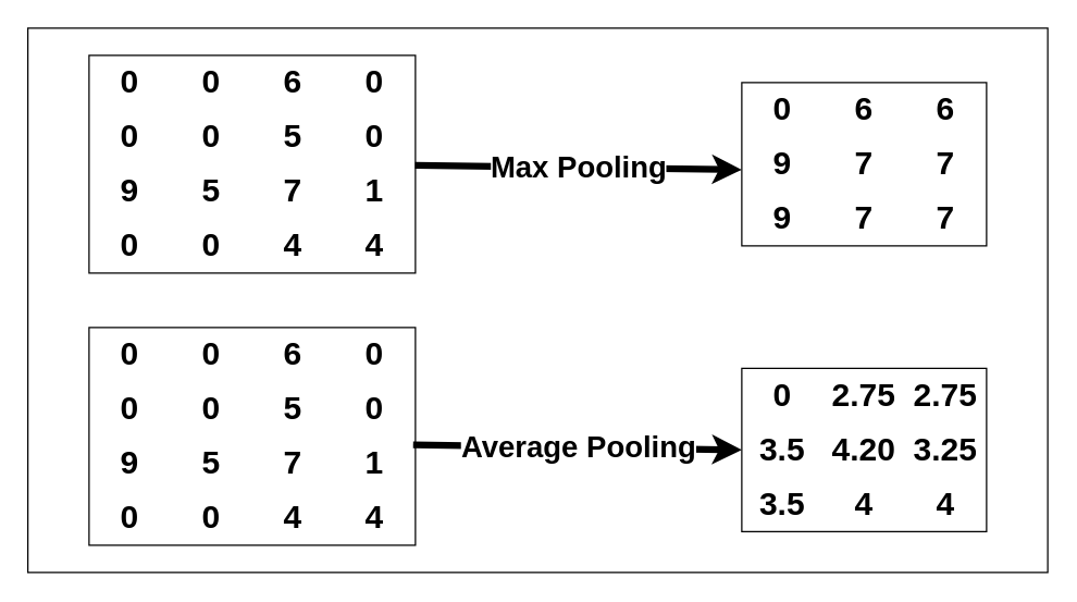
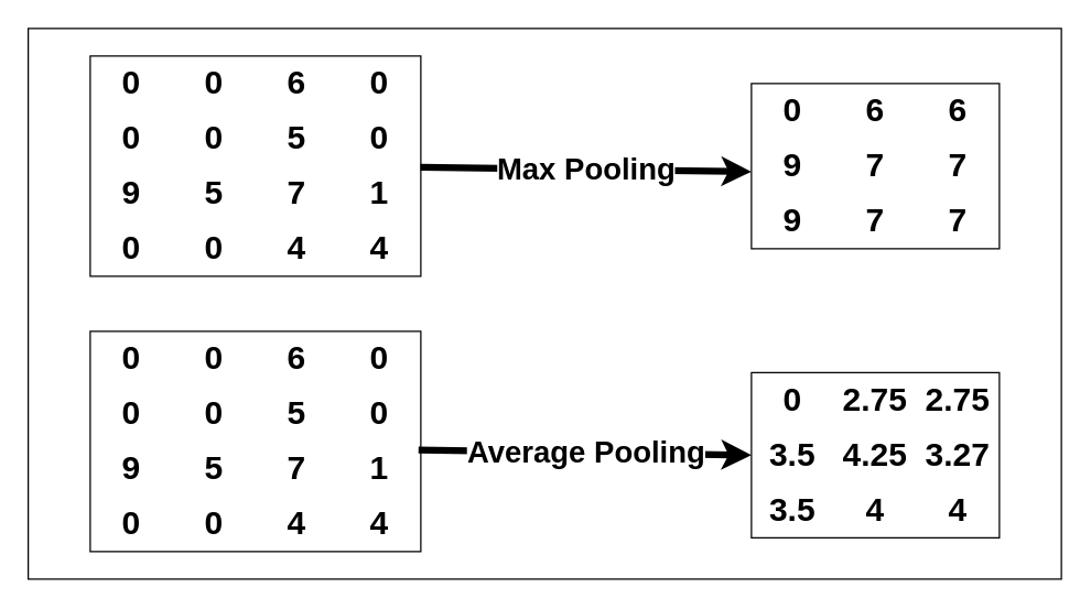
- <mxCell id="65" value="4.20" style="shape=partialRectangle;html=1;whiteSpace=wrap;connectable=0;fillColor=none;top=0;left=0;bottom=0;right=0;overflow=hidden;fontSize=24;strokeColor=inherit;fontStyle=1" vertex="1" parent="63"><mxGeometry x="60" width="60" height="40" as="geometry"><mxRectangle width="60" height="40" as="alternateBounds" /></mxGeometry></mxCell>
+ <mxCell id="65" value="4.25" style="shape=partialRectangle;html=1;whiteSpace=wrap;connectable=0;fillColor=none;top=0;left=0;bottom=0;right=0;overflow=hidden;fontSize=24;strokeColor=inherit;fontStyle=1" vertex="1" parent="63"><mxGeometry x="60" width="60" height="40" as="geometry"><mxRectangle width="60" height="40" as="alternateBounds" /></mxGeometry></mxCell>
- <mxCell id="66" value="3.25" style="shape=partialRectangle;html=1;whiteSpace=wrap;connectable=0;fillColor=none;top=0;left=0;bottom=0;right=0;overflow=hidden;fontSize=24;strokeColor=inherit;fontStyle=1" vertex="1" parent="63"><mxGeometry x="120" width="60" height="40" as="geometry"><mxRectangle width="60" height="40" as="alternateBounds" /></mxGeometry></mxCell>
+ <mxCell id="66" value="3.27" style="shape=partialRectangle;html=1;whiteSpace=wrap;connectable=0;fillColor=none;top=0;left=0;bottom=0;right=0;overflow=hidden;fontSize=24;strokeColor=inherit;fontStyle=1" vertex="1" parent="63"><mxGeometry x="120" width="60" height="40" as="geometry"><mxRectangle width="60" height="40" as="alternateBounds" /></mxGeometry></mxCell>
